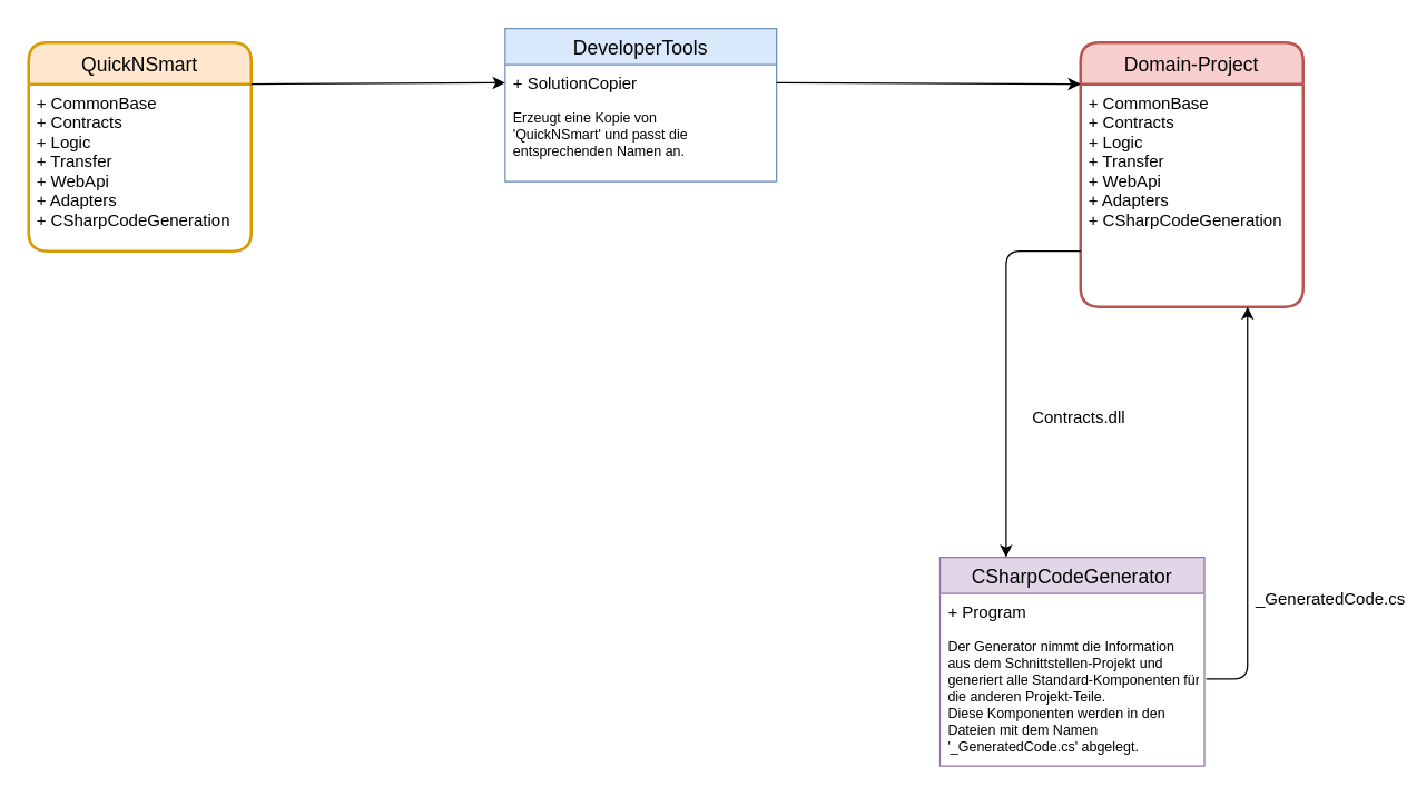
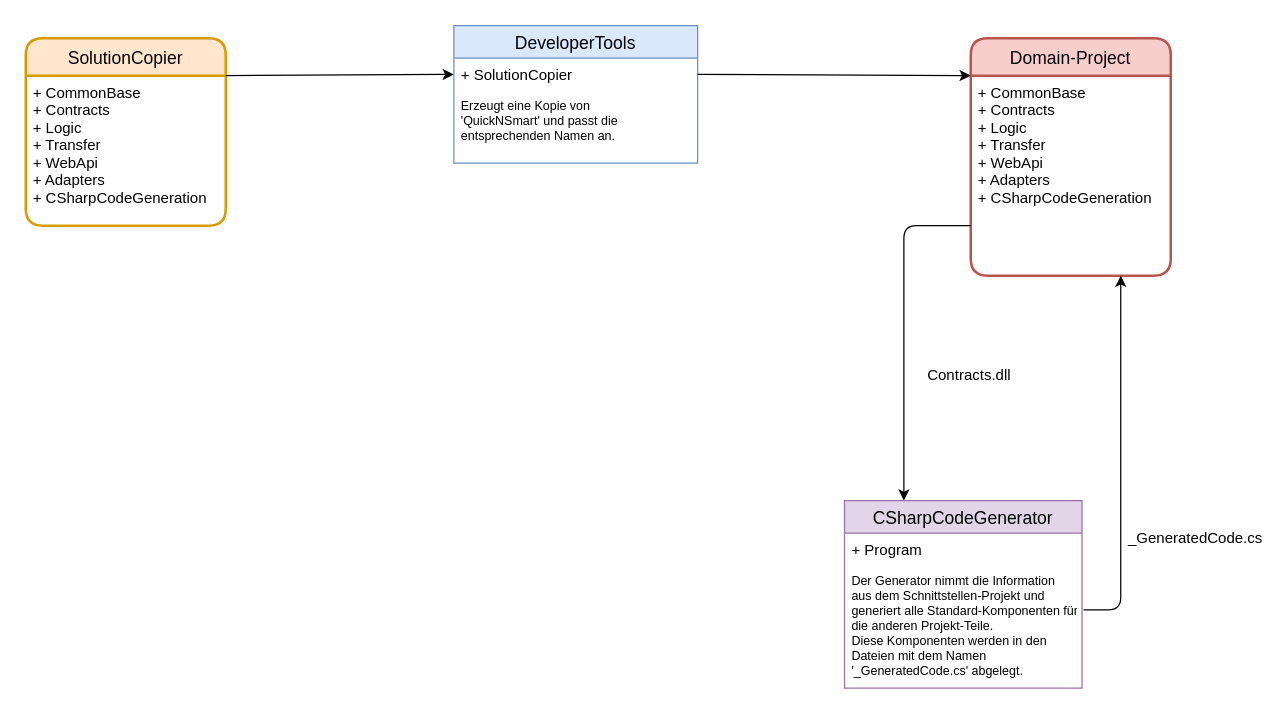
- <mxCell id="2" value="QuickNSmart" style="swimlane;childLayout=stackLayout;horizontal=1;startSize=30;horizontalStack=0;fillColor=#ffe6cc;rounded=1;fontSize=14;fontStyle=0;strokeWidth=2;resizeParent=0;resizeLast=1;shadow=0;dashed=0;align=center;strokeColor=#d79b00;" parent="1" vertex="1"><mxGeometry x="20" y="30" width="160" height="150" as="geometry" /></mxCell>
+ <mxCell id="2" value="SolutionCopier" style="swimlane;childLayout=stackLayout;horizontal=1;startSize=30;horizontalStack=0;fillColor=#ffe6cc;rounded=1;fontSize=14;fontStyle=0;strokeWidth=2;resizeParent=0;resizeLast=1;shadow=0;dashed=0;align=center;strokeColor=#d79b00;" parent="1" vertex="1"><mxGeometry x="20" y="30" width="160" height="150" as="geometry" /></mxCell>
